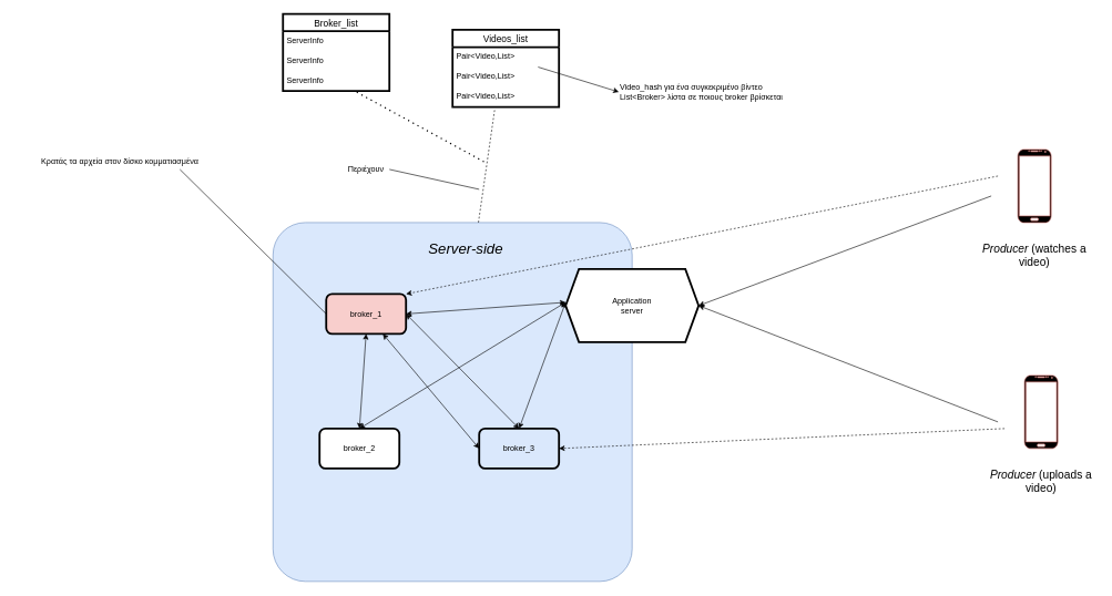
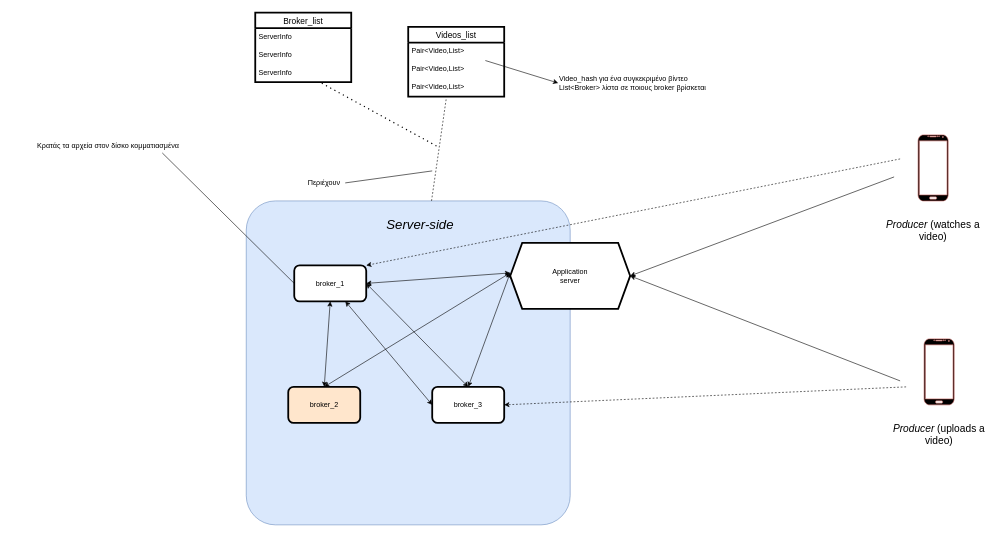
- <mxCell id="30" value="Περιέχουν" style="text;html=1;strokeColor=none;fillColor=none;align=center;verticalAlign=middle;whiteSpace=wrap;rounded=0;" vertex="1" parent="1"><mxGeometry x="515" y="234" width="70" height="40" as="geometry" /></mxCell>
+ <mxCell id="30" value="Περιέχουν" style="text;html=1;strokeColor=none;fillColor=none;align=center;verticalAlign=middle;whiteSpace=wrap;rounded=0;" vertex="1" parent="1"><mxGeometry x="505" y="284" width="70" height="40" as="geometry" /></mxCell>
- <mxCell id="15" value="broker_1" style="rounded=1;whiteSpace=wrap;html=1;strokeWidth=3;fillColor=#f8cecc;" vertex="1" parent="1"><mxGeometry x="490" y="441.5" width="120" height="60" as="geometry" /></mxCell>
+ <mxCell id="15" value="broker_1" style="rounded=1;whiteSpace=wrap;html=1;strokeWidth=3;" vertex="1" parent="1"><mxGeometry x="490" y="441.5" width="120" height="60" as="geometry" /></mxCell>
- <mxCell id="14" value="broker_2" style="rounded=1;whiteSpace=wrap;html=1;strokeWidth=3;" vertex="1" parent="1"><mxGeometry x="480" y="644" width="120" height="60" as="geometry" /></mxCell>
+ <mxCell id="14" value="broker_2" style="rounded=1;whiteSpace=wrap;html=1;strokeWidth=3;fillColor=#ffe6cc;" vertex="1" parent="1"><mxGeometry x="480" y="644" width="120" height="60" as="geometry" /></mxCell>
- <mxCell id="16" value="broker_3" style="rounded=1;whiteSpace=wrap;html=1;strokeWidth=3;fillColor=#dae8fc;" vertex="1" parent="1"><mxGeometry x="720" y="644" width="120" height="60" as="geometry" /></mxCell>
+ <mxCell id="16" value="broker_3" style="rounded=1;whiteSpace=wrap;html=1;strokeWidth=3;" vertex="1" parent="1"><mxGeometry x="720" y="644" width="120" height="60" as="geometry" /></mxCell>
